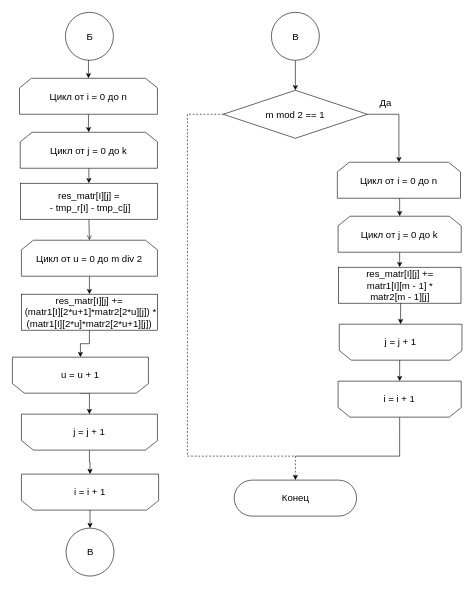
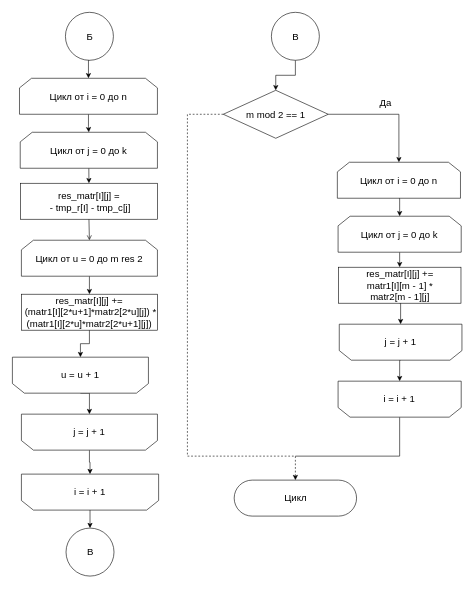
- <mxCell id="28" value="&lt;font size=&quot;3&quot;&gt;m mod 2 == 1&lt;/font&gt;" style="strokeWidth=1;html=1;shape=mxgraph.flowchart.decision;whiteSpace=wrap;rounded=1;shadow=0;glass=0;sketch=0;gradientColor=none;" vertex="1" parent="1"><mxGeometry x="371.81" y="150" width="240.38" height="80" as="geometry" /></mxCell>
+ <mxCell id="28" value="&lt;font size=&quot;3&quot;&gt;m mod 2 == 1&lt;/font&gt;" style="strokeWidth=1;html=1;shape=mxgraph.flowchart.decision;whiteSpace=wrap;rounded=1;shadow=0;glass=0;sketch=0;gradientColor=none;" vertex="1" parent="1"><mxGeometry x="371.81" y="150" width="175" height="80" as="geometry" /></mxCell>
- <mxCell id="16" value="&lt;font style=&quot;font-size: 16px&quot;&gt;Цикл от u = 0 до m div 2&lt;br&gt;&lt;/font&gt;" style="shape=loopLimit;whiteSpace=wrap;html=1;strokeWidth=1;" vertex="1" parent="1"><mxGeometry x="35.19" y="400" width="226.81" height="60" as="geometry" /></mxCell>
+ <mxCell id="16" value="&lt;font style=&quot;font-size: 16px&quot;&gt;Цикл от u = 0 до m res 2&lt;br&gt;&lt;/font&gt;" style="shape=loopLimit;whiteSpace=wrap;html=1;strokeWidth=1;" vertex="1" parent="1"><mxGeometry x="35.19" y="400" width="226.81" height="60" as="geometry" /></mxCell>
- <mxCell id="39" value="&lt;font style=&quot;font-size: 16px&quot;&gt;Конец&lt;/font&gt;" style="html=1;dashed=0;whitespace=wrap;shape=mxgraph.dfd.start" vertex="1" parent="1"><mxGeometry x="389.97" y="800" width="204.06" height="60" as="geometry" /></mxCell>
+ <mxCell id="39" value="&lt;font style=&quot;font-size: 16px&quot;&gt;Цикл&lt;/font&gt;" style="html=1;dashed=0;whitespace=wrap;shape=mxgraph.dfd.start" vertex="1" parent="1"><mxGeometry x="389.97" y="800" width="204.06" height="60" as="geometry" /></mxCell>
